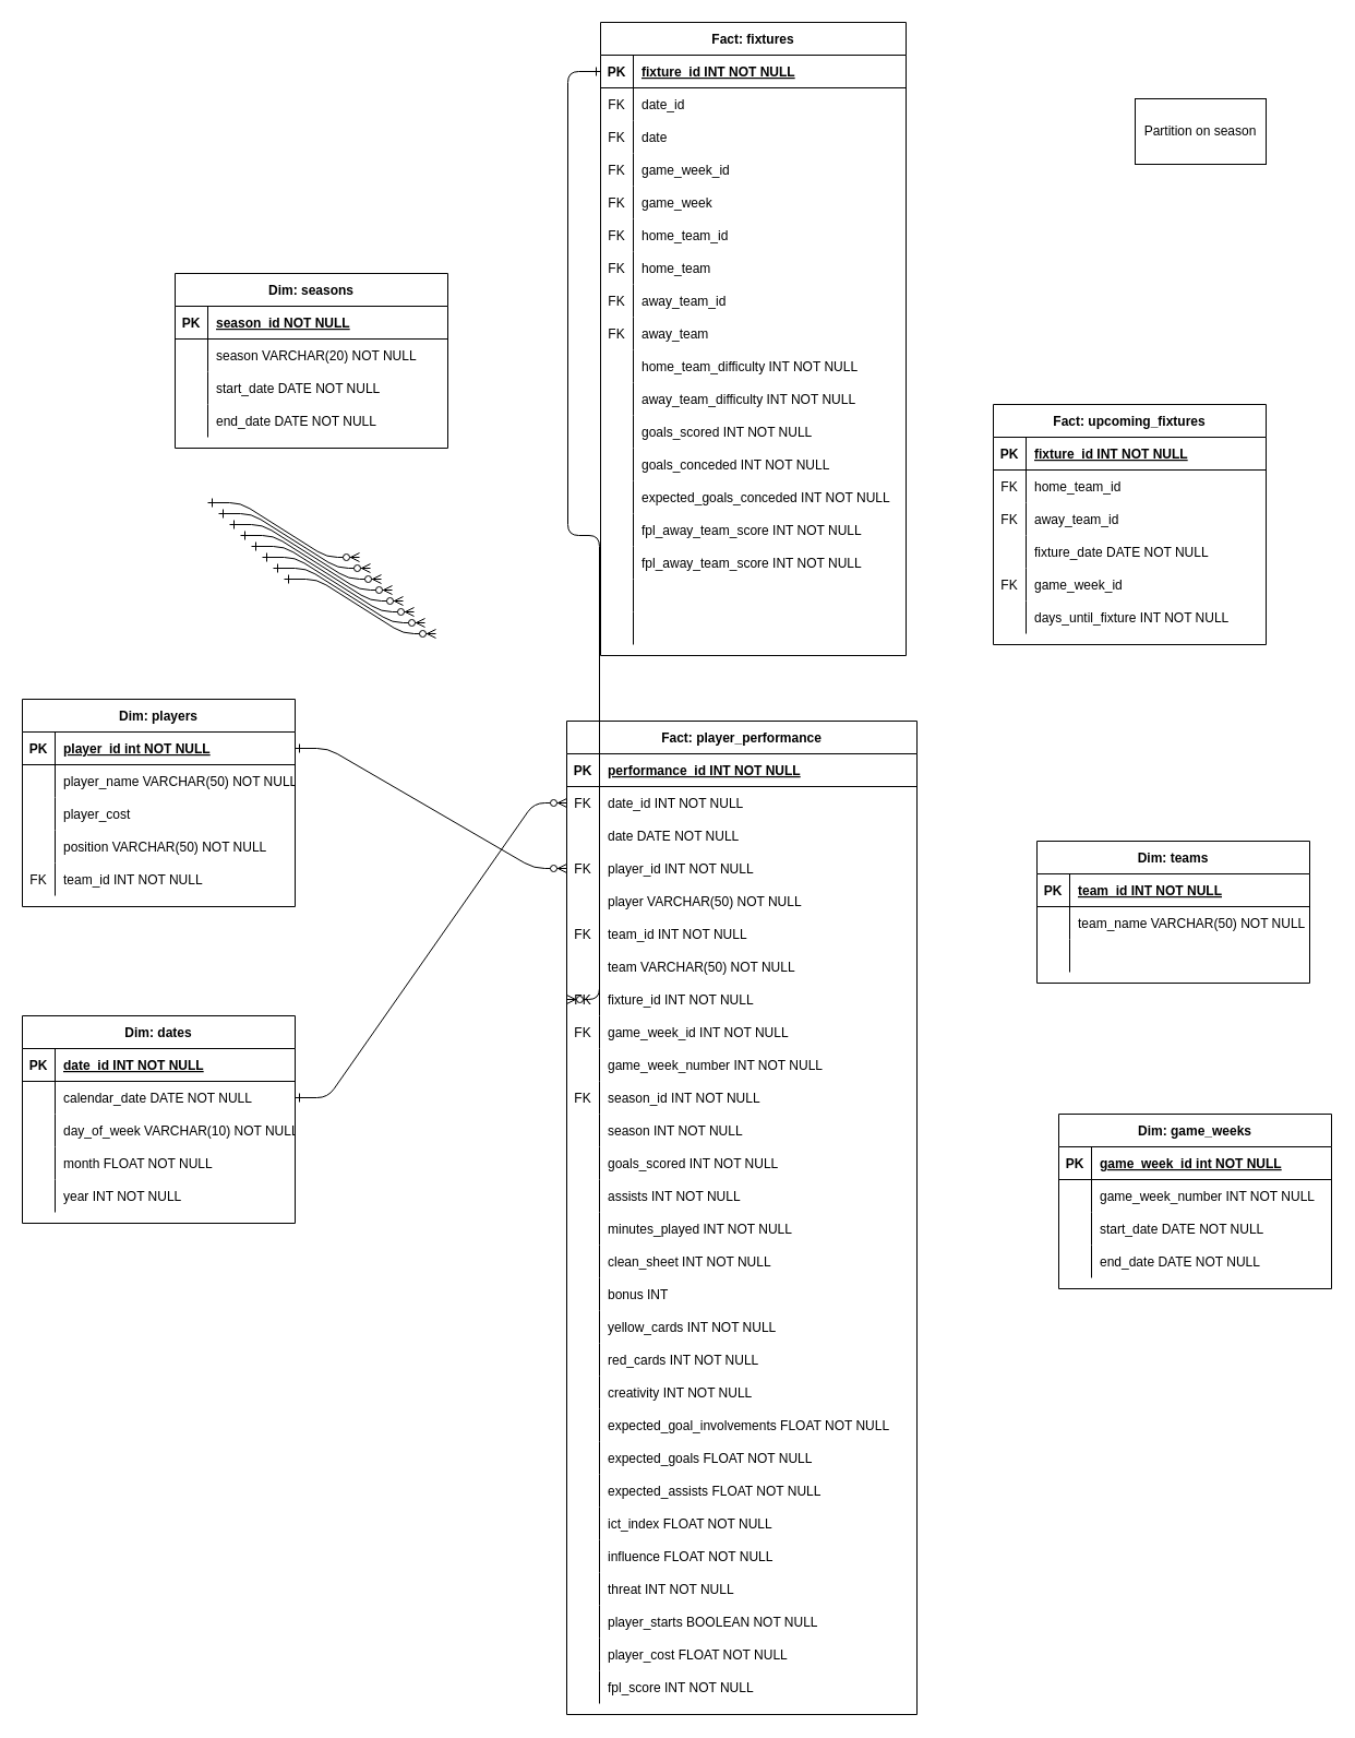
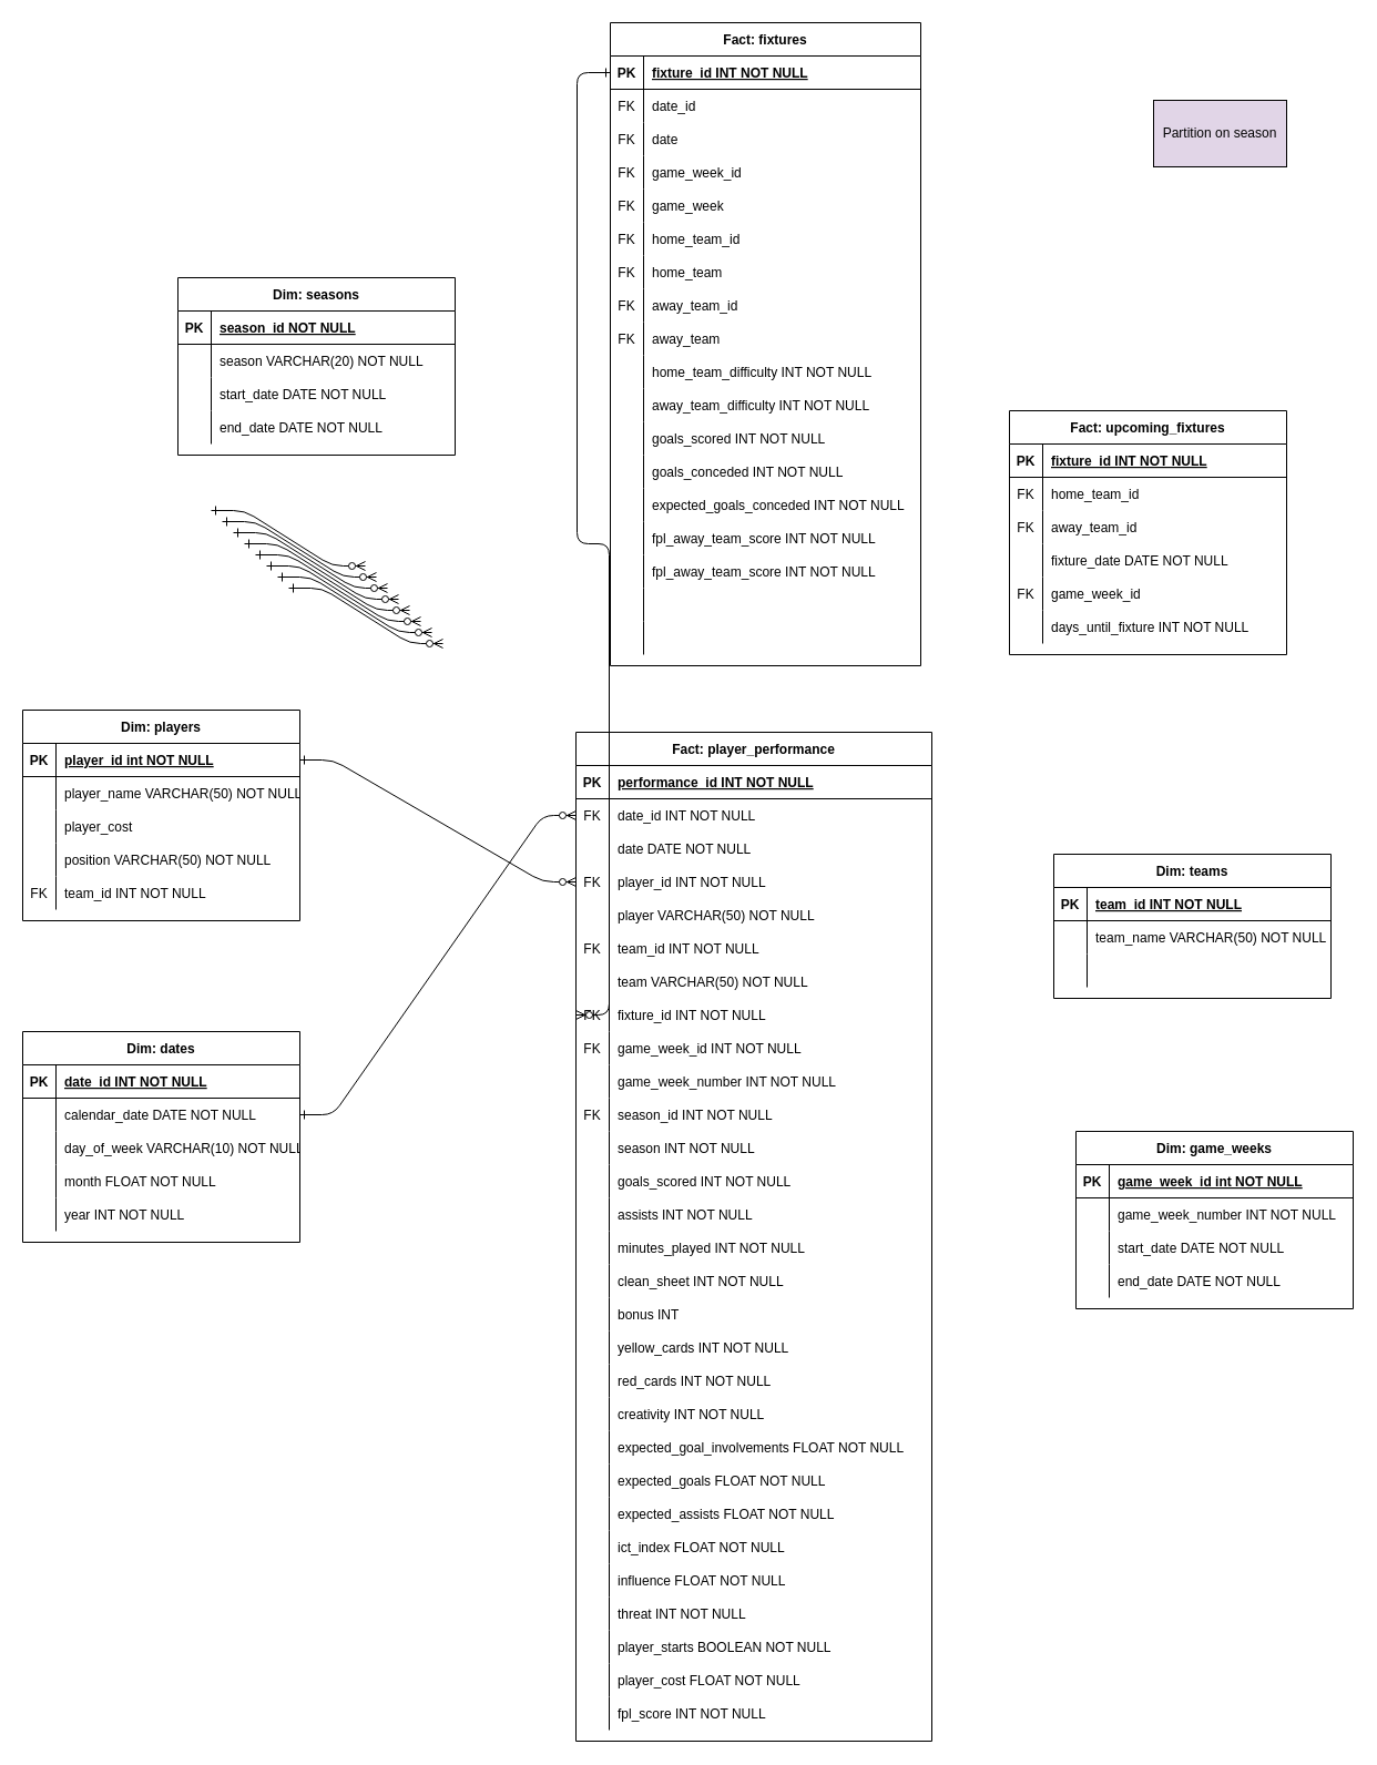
- <mxCell id="117" value="Partition on season" style="rounded=0;whiteSpace=wrap;html=1;" parent="1" vertex="1"><mxGeometry x="1040" y="90" width="120" height="60" as="geometry" /></mxCell>
+ <mxCell id="117" value="Partition on season" style="rounded=0;whiteSpace=wrap;html=1;fillColor=#e1d5e7;" parent="1" vertex="1"><mxGeometry x="1040" y="90" width="120" height="60" as="geometry" /></mxCell>
